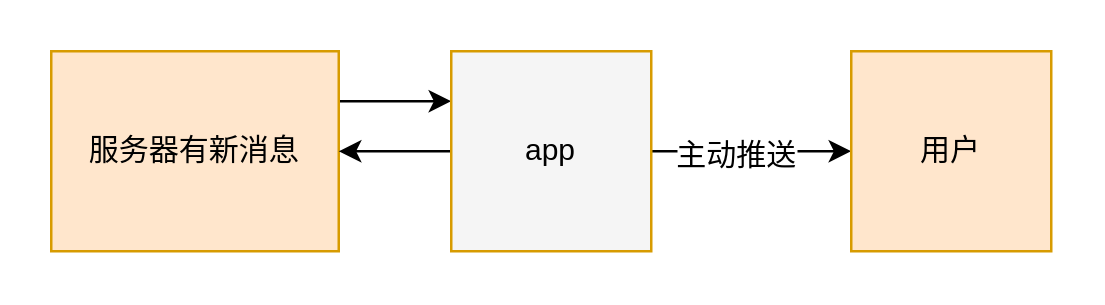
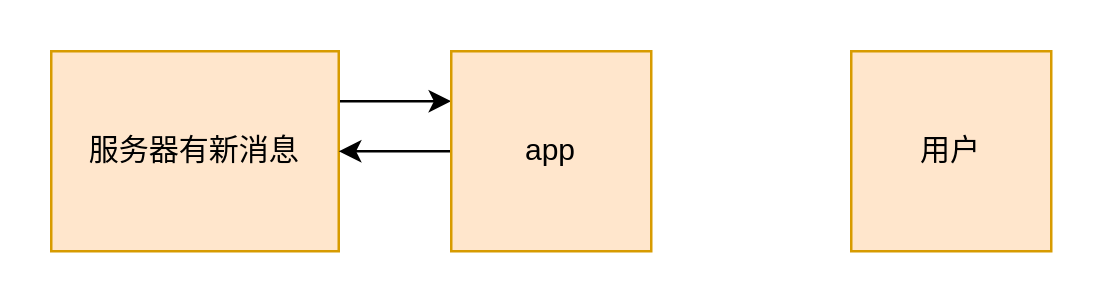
- <mxCell id="7" value="app" style="whiteSpace=wrap;html=1;aspect=fixed;fillColor=#f5f5f5;strokeColor=#d79b00;" vertex="1" parent="1"><mxGeometry x="180" y="20" width="80" height="80" as="geometry" /></mxCell>
+ <mxCell id="7" value="app" style="whiteSpace=wrap;html=1;aspect=fixed;fillColor=#ffe6cc;strokeColor=#d79b00;" vertex="1" parent="1"><mxGeometry x="180" y="20" width="80" height="80" as="geometry" /></mxCell>
- <mxCell id="4" value="" style="edgeStyle=orthogonalEdgeStyle;rounded=0;orthogonalLoop=1;jettySize=auto;html=1;" edge="1" parent="1" source="7" target="8"><mxGeometry relative="1" as="geometry" /></mxCell>
- <mxCell id="5" value="主动推送" style="text;html=1;align=center;verticalAlign=middle;resizable=0;points=[];;labelBackgroundColor=#ffffff;" vertex="1" connectable="0" parent="4"><mxGeometry x="-0.175" y="-1" relative="1" as="geometry"><mxPoint as="offset" /></mxGeometry></mxCell>
